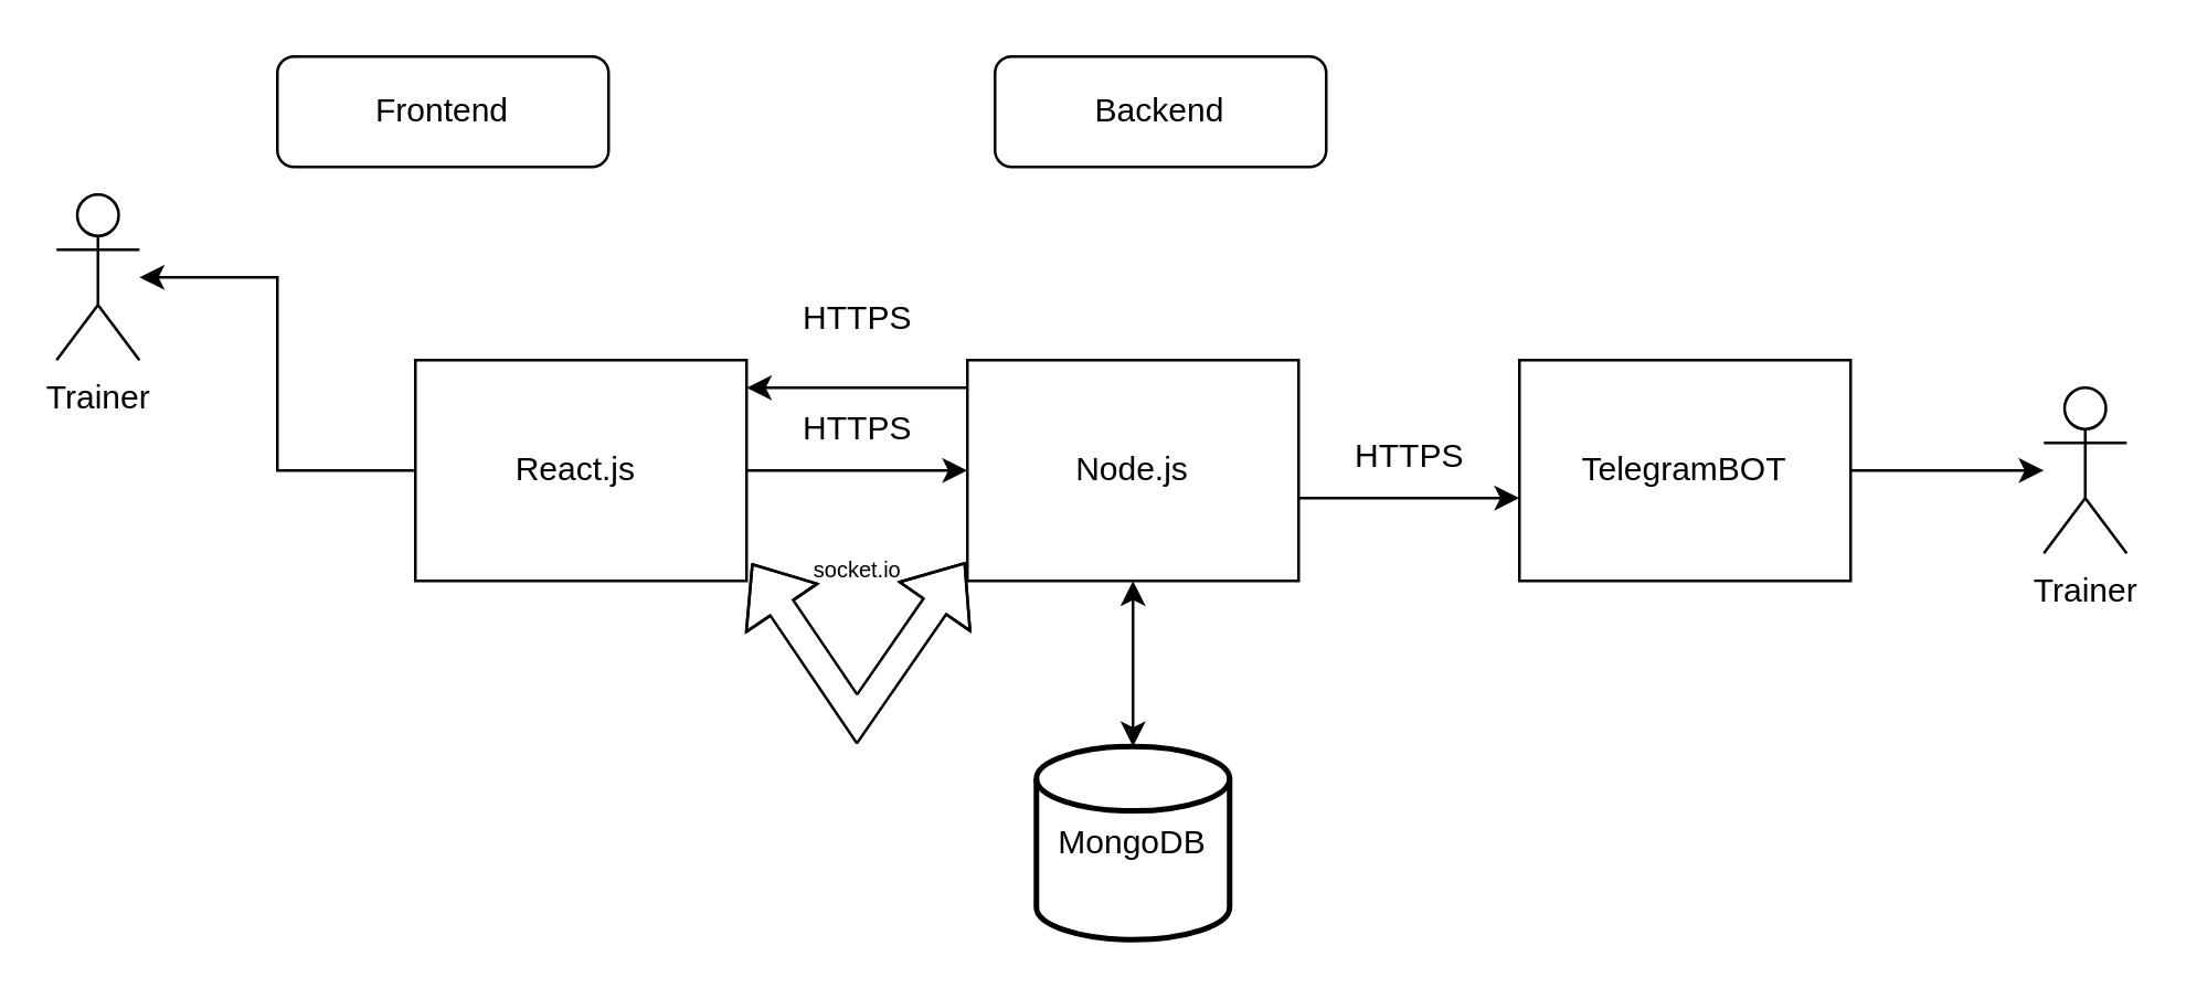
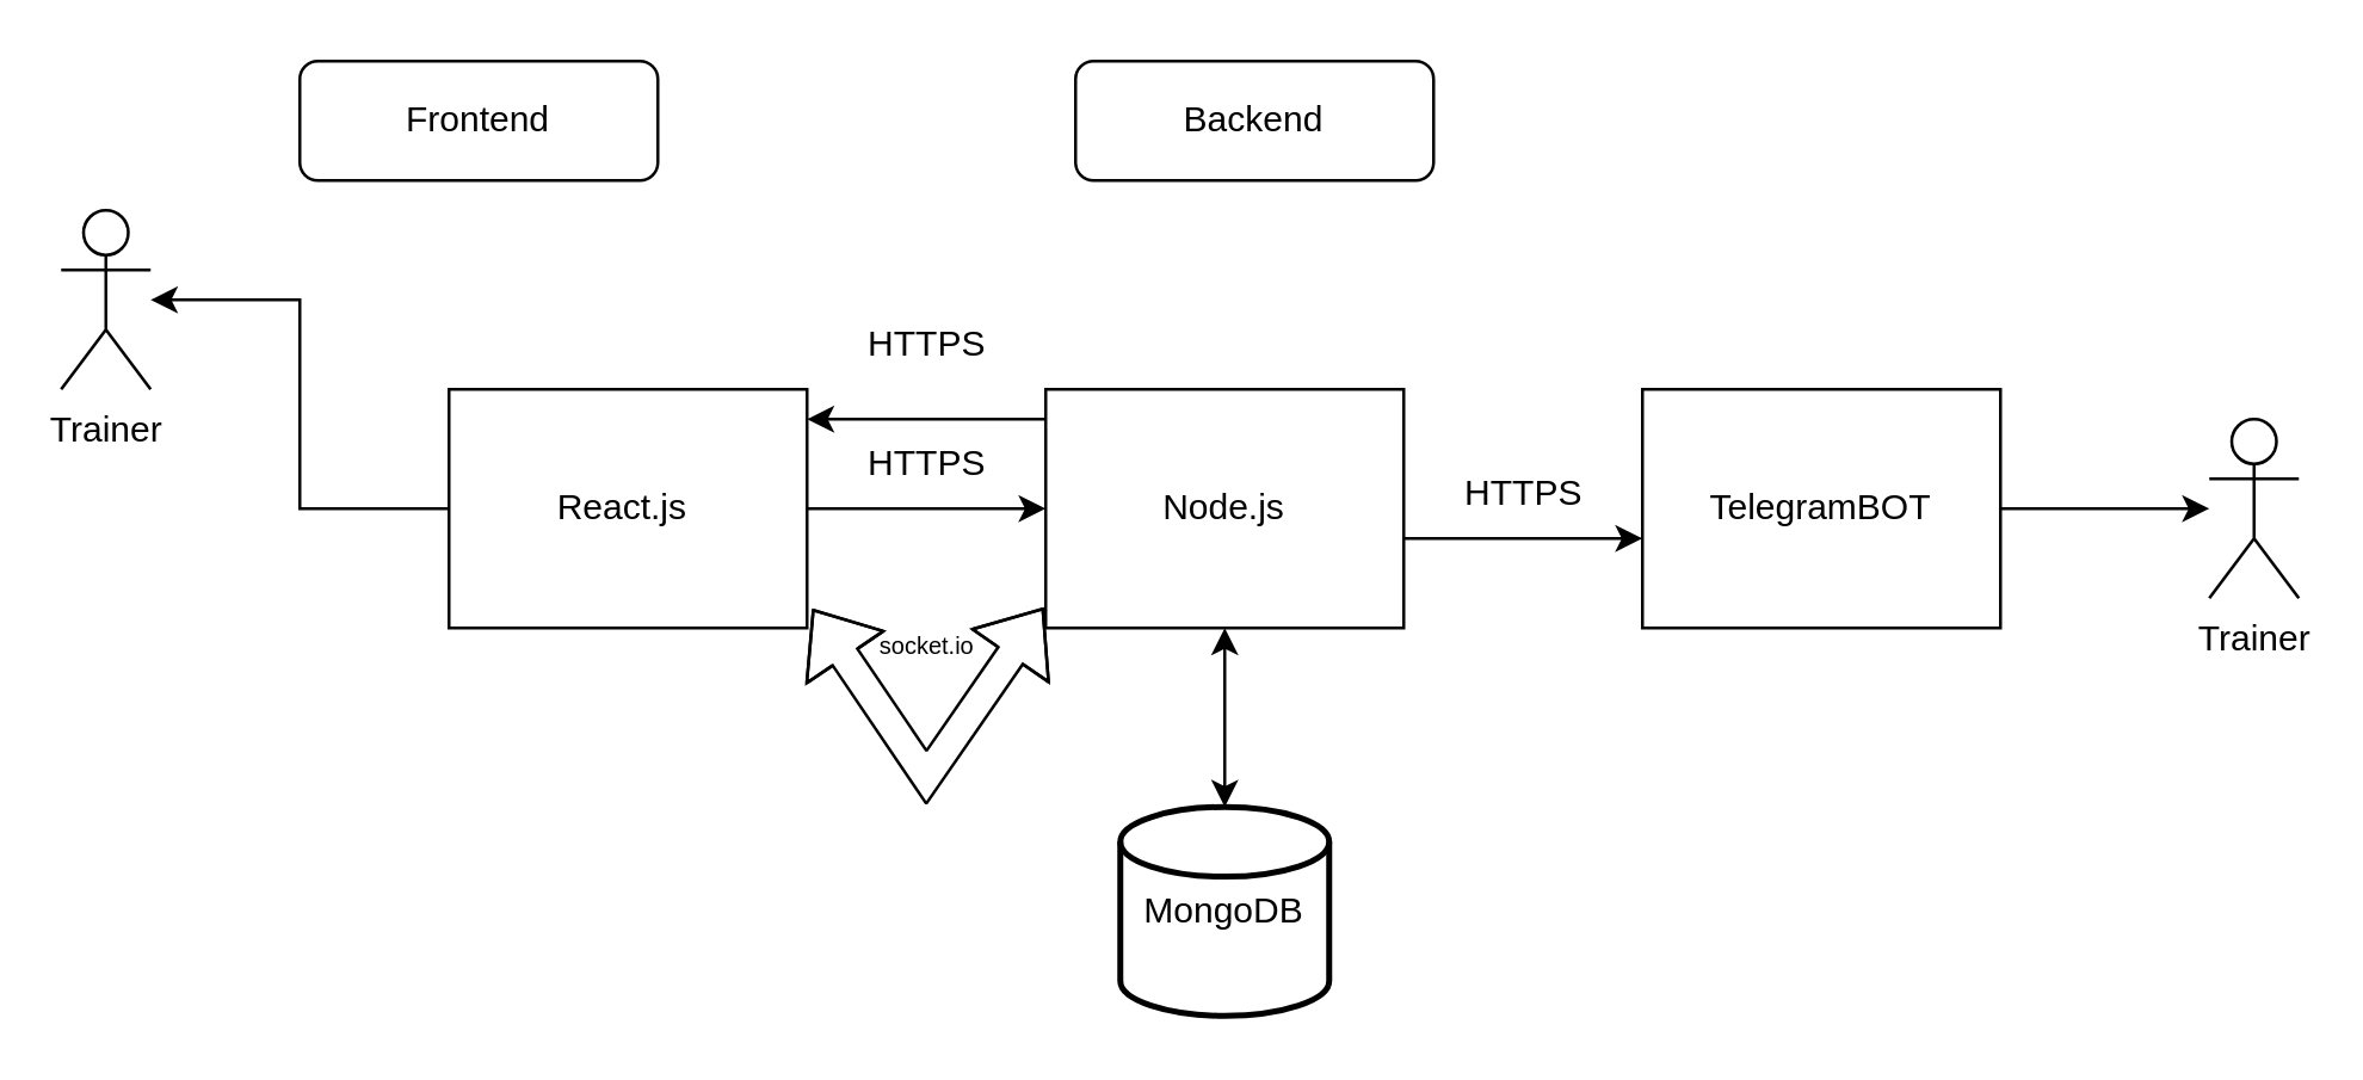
- <mxCell id="13" value="&lt;font style=&quot;font-size: 8px;&quot;&gt;socket.io&lt;/font&gt;" style="text;html=1;align=center;verticalAlign=middle;resizable=0;points=[];autosize=1;strokeColor=none;fillColor=none;strokeWidth=3;dashed=1;rounded=0;horizontal=1;" vertex="1" parent="1"><mxGeometry x="280" y="190" width="60" height="30" as="geometry" /></mxCell>
+ <mxCell id="13" value="&lt;font style=&quot;font-size: 8px;&quot;&gt;socket.io&lt;/font&gt;" style="text;html=1;align=center;verticalAlign=middle;resizable=0;points=[];autosize=1;strokeColor=none;fillColor=none;strokeWidth=3;dashed=1;rounded=0;horizontal=1;" vertex="1" parent="1"><mxGeometry x="280" y="200" width="60" height="30" as="geometry" /></mxCell>
